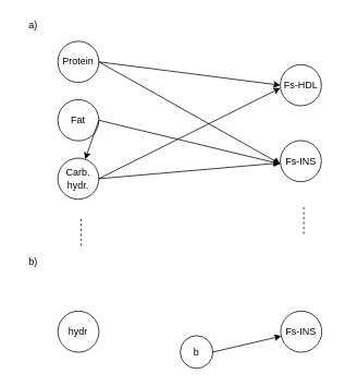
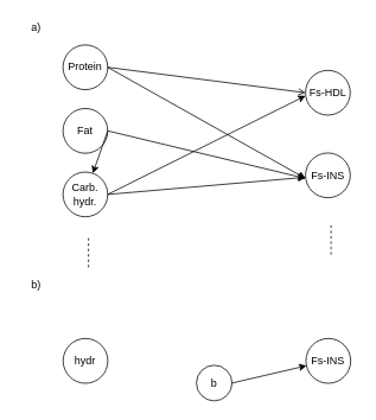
- <mxCell id="8" value="" style="endArrow=classic;html=1;entryX=0;entryY=0.5;entryDx=0;entryDy=0;exitX=1;exitY=0.5;exitDx=0;exitDy=0;" edge="1" parent="2" source="3" target="4"><mxGeometry width="50" height="50" relative="1" as="geometry"><mxPoint y="250.0" as="sourcePoint" /><mxPoint x="35.87" y="214.286" as="targetPoint" /></mxGeometry></mxCell>
+ <mxCell id="8" value="" style="endArrow=open;html=1;entryX=0;entryY=0.5;entryDx=0;entryDy=0;exitX=1;exitY=0.5;exitDx=0;exitDy=0;" edge="1" parent="2" source="3" target="4"><mxGeometry width="50" height="50" relative="1" as="geometry"><mxPoint y="250.0" as="sourcePoint" /><mxPoint x="35.87" y="214.286" as="targetPoint" /></mxGeometry></mxCell>
